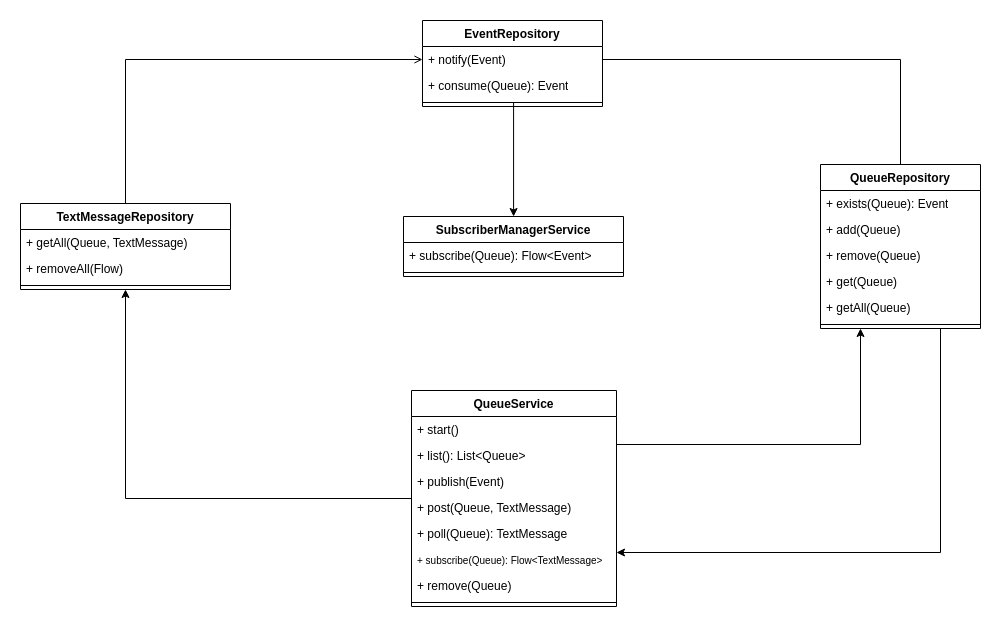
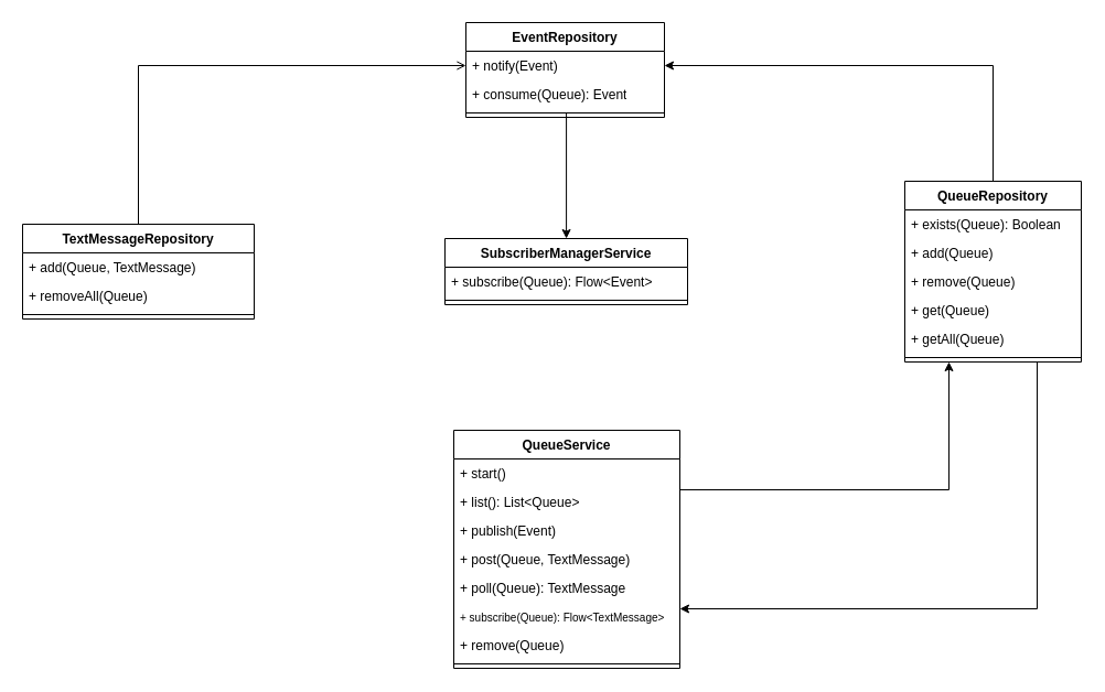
- <mxCell id="17" style="edgeStyle=orthogonalEdgeStyle;rounded=0;orthogonalLoop=1;jettySize=auto;html=1;exitX=0.5;exitY=0;exitDx=0;exitDy=0;endArrow=none;" parent="1" source="18" target="32" edge="1"><mxGeometry relative="1" as="geometry" /></mxCell>
+ <mxCell id="17" style="edgeStyle=orthogonalEdgeStyle;rounded=0;orthogonalLoop=1;jettySize=auto;html=1;exitX=0.5;exitY=0;exitDx=0;exitDy=0;" parent="1" source="18" target="32" edge="1"><mxGeometry relative="1" as="geometry" /></mxCell>
- <mxCell id="19" value="+ exists(Queue): Event" style="text;strokeColor=none;fillColor=none;align=left;verticalAlign=top;spacingLeft=4;spacingRight=4;overflow=hidden;rotatable=0;points=[[0,0.5],[1,0.5]];portConstraint=eastwest;whiteSpace=wrap;html=1;" parent="18" vertex="1"><mxGeometry y="26" width="160" height="26" as="geometry" /></mxCell>
+ <mxCell id="19" value="+ exists(Queue): Boolean" style="text;strokeColor=none;fillColor=none;align=left;verticalAlign=top;spacingLeft=4;spacingRight=4;overflow=hidden;rotatable=0;points=[[0,0.5],[1,0.5]];portConstraint=eastwest;whiteSpace=wrap;html=1;" parent="18" vertex="1"><mxGeometry y="26" width="160" height="26" as="geometry" /></mxCell>
- <mxCell id="27" value="+ getAll(Queue, TextMessage)" style="text;strokeColor=none;fillColor=none;align=left;verticalAlign=top;spacingLeft=4;spacingRight=4;overflow=hidden;rotatable=0;points=[[0,0.5],[1,0.5]];portConstraint=eastwest;whiteSpace=wrap;html=1;" parent="26" vertex="1"><mxGeometry y="26" width="210" height="26" as="geometry" /></mxCell>
+ <mxCell id="27" value="+ add(Queue, TextMessage)" style="text;strokeColor=none;fillColor=none;align=left;verticalAlign=top;spacingLeft=4;spacingRight=4;overflow=hidden;rotatable=0;points=[[0,0.5],[1,0.5]];portConstraint=eastwest;whiteSpace=wrap;html=1;" parent="26" vertex="1"><mxGeometry y="26" width="210" height="26" as="geometry" /></mxCell>
- <mxCell id="28" value="+ removeAll(Flow)" style="text;strokeColor=none;fillColor=none;align=left;verticalAlign=top;spacingLeft=4;spacingRight=4;overflow=hidden;rotatable=0;points=[[0,0.5],[1,0.5]];portConstraint=eastwest;whiteSpace=wrap;html=1;" parent="26" vertex="1"><mxGeometry y="52" width="210" height="26" as="geometry" /></mxCell>
+ <mxCell id="28" value="+ removeAll(Queue)" style="text;strokeColor=none;fillColor=none;align=left;verticalAlign=top;spacingLeft=4;spacingRight=4;overflow=hidden;rotatable=0;points=[[0,0.5],[1,0.5]];portConstraint=eastwest;whiteSpace=wrap;html=1;" parent="26" vertex="1"><mxGeometry y="52" width="210" height="26" as="geometry" /></mxCell>
- <mxCell id="2" style="edgeStyle=orthogonalEdgeStyle;rounded=0;orthogonalLoop=1;jettySize=auto;html=1;exitX=0;exitY=0.5;exitDx=0;exitDy=0;entryX=0.5;entryY=1;entryDx=0;entryDy=0;" parent="1" source="4" target="26" edge="1"><mxGeometry relative="1" as="geometry" /></mxCell>
